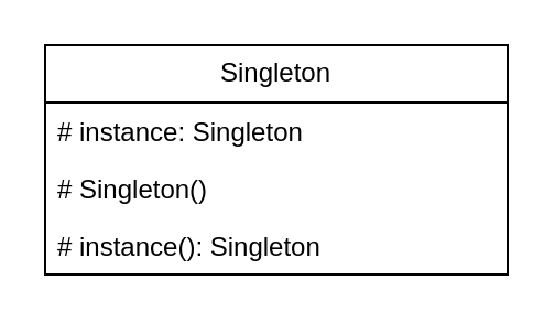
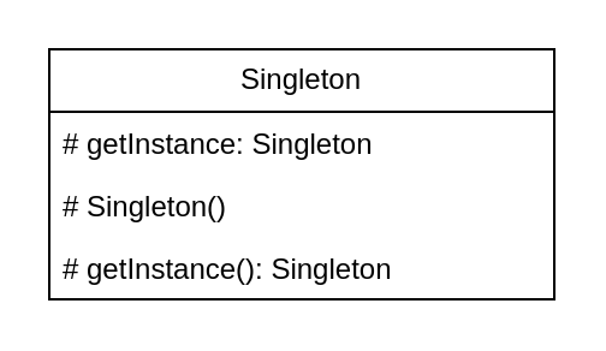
- <mxCell id="3" value="# instance: Singleton" style="text;strokeColor=none;fillColor=none;align=left;verticalAlign=top;spacingLeft=4;spacingRight=4;overflow=hidden;rotatable=0;points=[[0,0.5],[1,0.5]];portConstraint=eastwest;whiteSpace=wrap;html=1;" vertex="1" parent="2"><mxGeometry y="26" width="210" height="26" as="geometry" /></mxCell>
+ <mxCell id="3" value="# getInstance: Singleton" style="text;strokeColor=none;fillColor=none;align=left;verticalAlign=top;spacingLeft=4;spacingRight=4;overflow=hidden;rotatable=0;points=[[0,0.5],[1,0.5]];portConstraint=eastwest;whiteSpace=wrap;html=1;" vertex="1" parent="2"><mxGeometry y="26" width="210" height="26" as="geometry" /></mxCell>
- <mxCell id="5" value="# instance(): Singleton" style="text;strokeColor=none;fillColor=none;align=left;verticalAlign=top;spacingLeft=4;spacingRight=4;overflow=hidden;rotatable=0;points=[[0,0.5],[1,0.5]];portConstraint=eastwest;whiteSpace=wrap;html=1;" vertex="1" parent="2"><mxGeometry y="78" width="210" height="26" as="geometry" /></mxCell>
+ <mxCell id="5" value="# getInstance(): Singleton" style="text;strokeColor=none;fillColor=none;align=left;verticalAlign=top;spacingLeft=4;spacingRight=4;overflow=hidden;rotatable=0;points=[[0,0.5],[1,0.5]];portConstraint=eastwest;whiteSpace=wrap;html=1;" vertex="1" parent="2"><mxGeometry y="78" width="210" height="26" as="geometry" /></mxCell>
